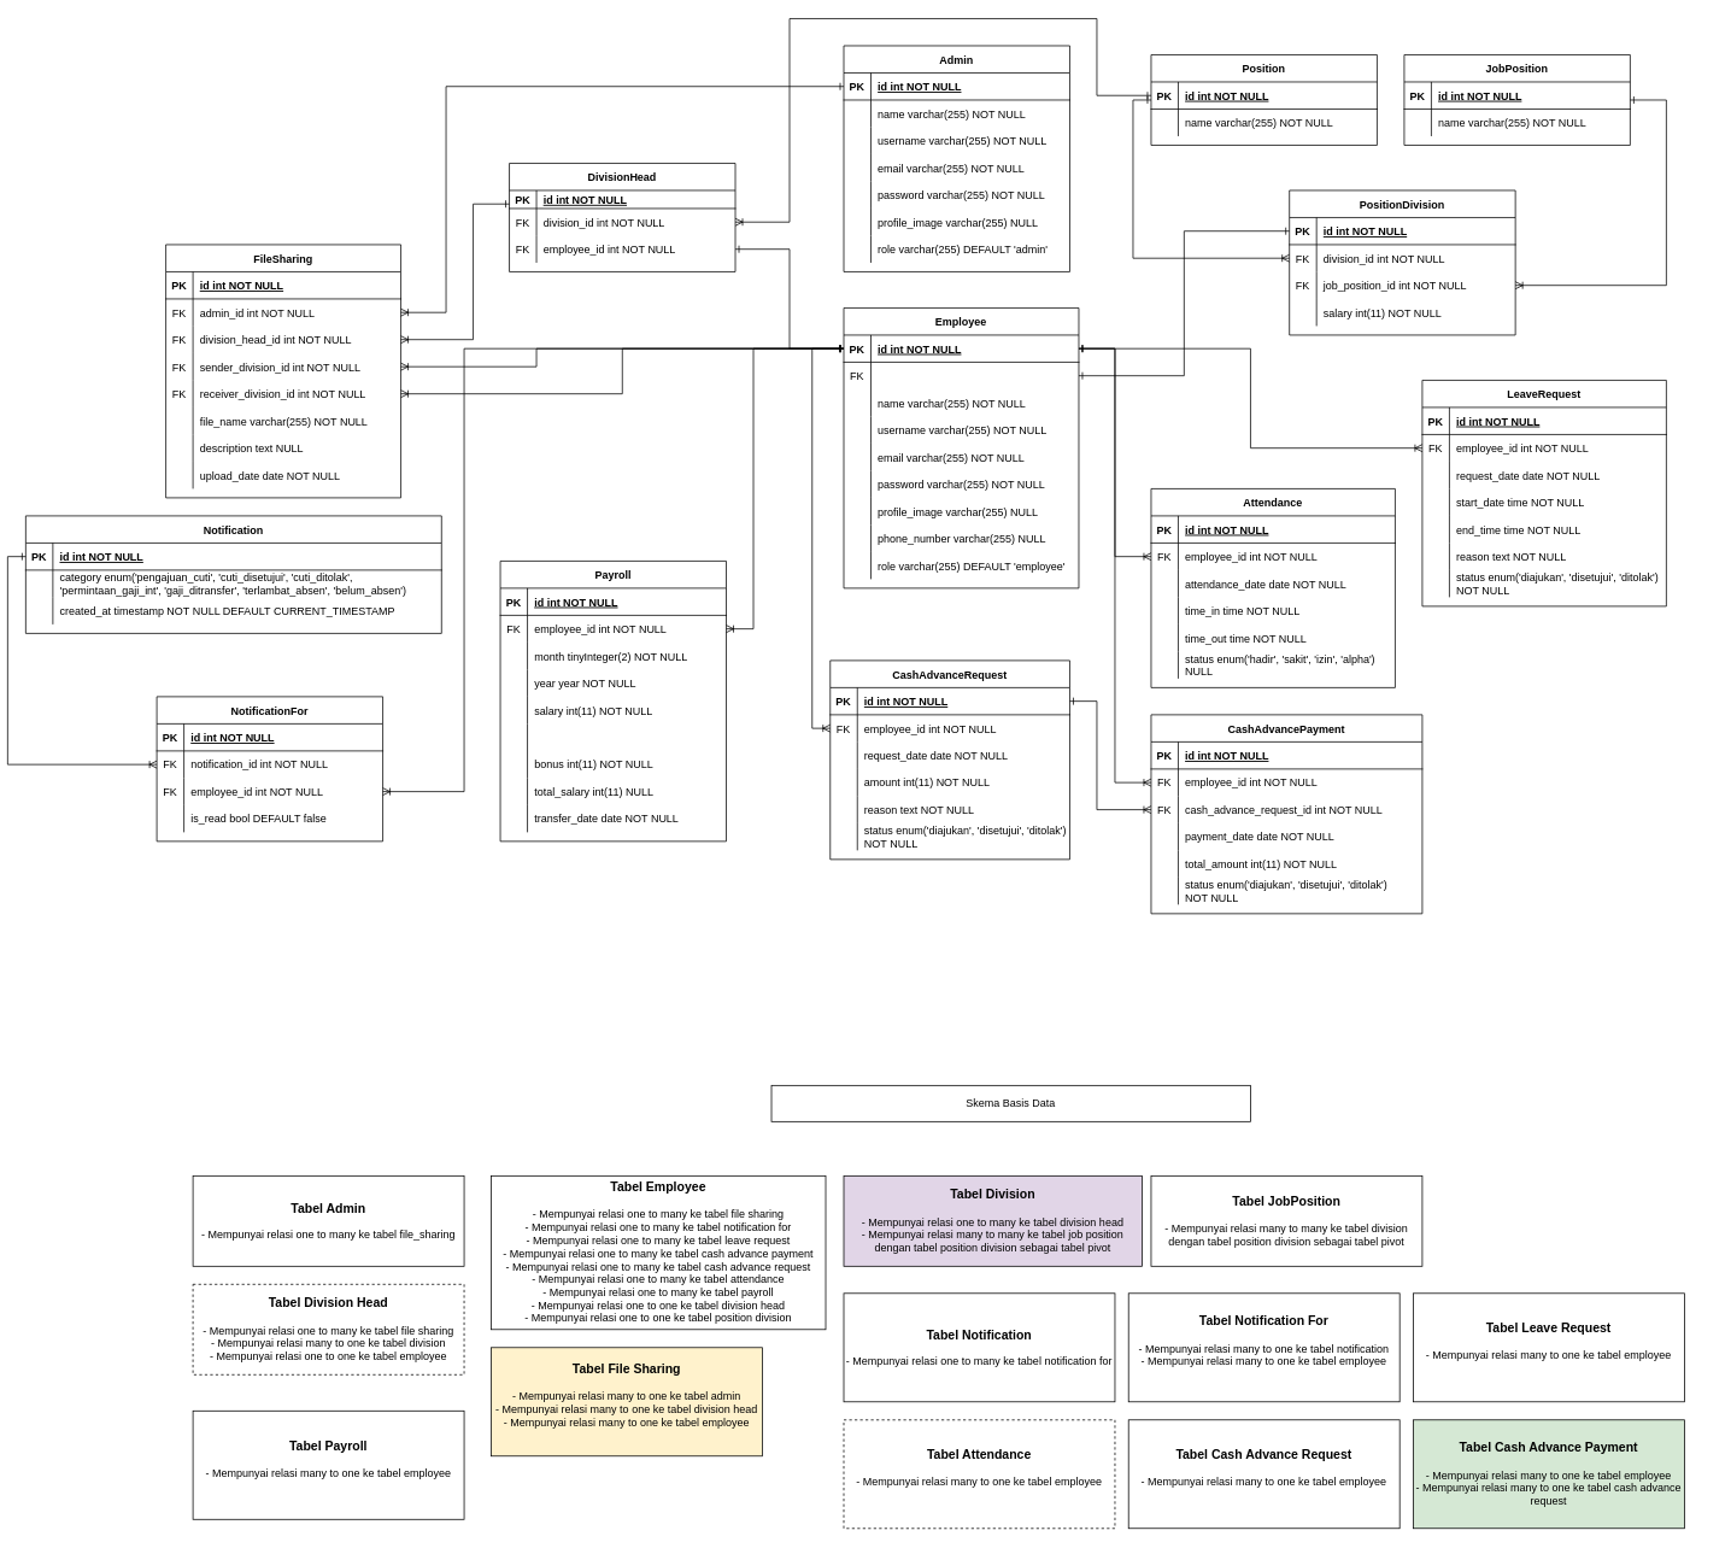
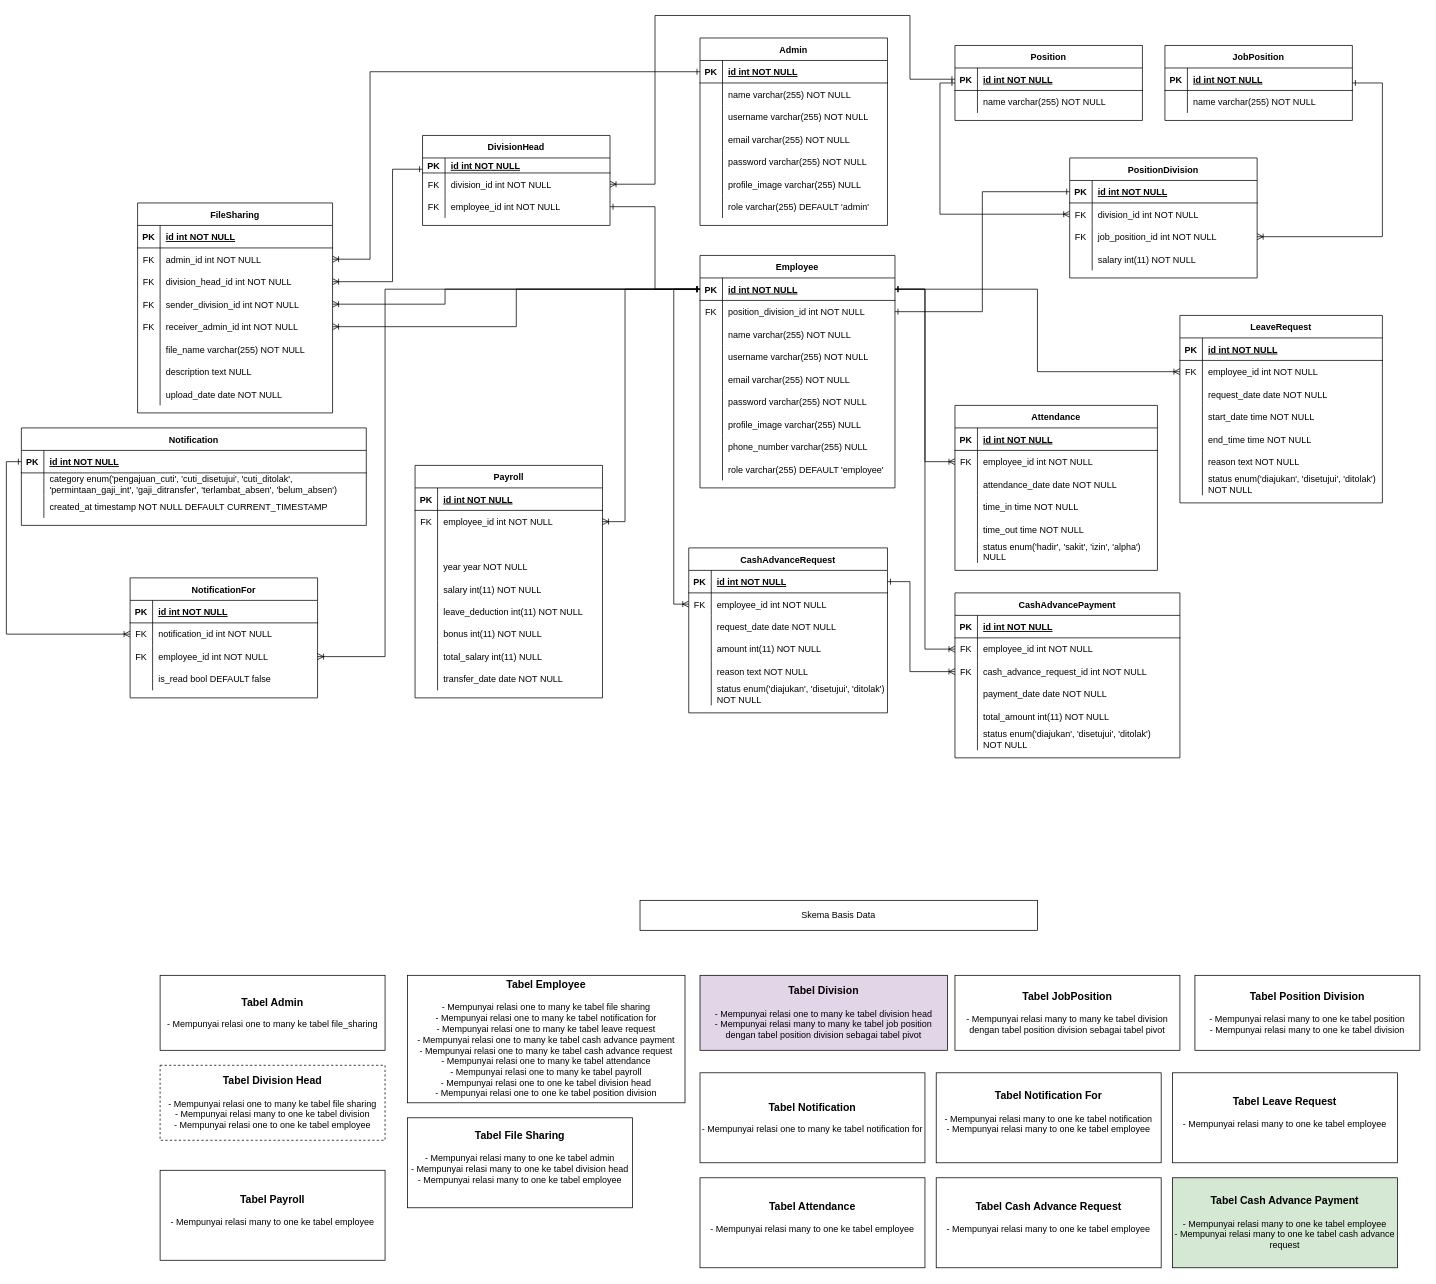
+ <mxCell id="78" value="position_division_id int NOT NULL" style="shape=partialRectangle;overflow=hidden;connectable=0;fillColor=none;top=0;left=0;bottom=0;right=0;align=left;spacingLeft=6;" vertex="1" parent="76"><mxGeometry x="30" width="230" height="30" as="geometry"><mxRectangle width="230" height="30" as="alternateBounds" /></mxGeometry></mxCell>
- <mxCell id="194" value="receiver_division_id int NOT NULL" style="shape=partialRectangle;overflow=hidden;connectable=0;fillColor=none;top=0;left=0;bottom=0;right=0;align=left;spacingLeft=6;" vertex="1" parent="192"><mxGeometry x="30" width="230" height="30" as="geometry"><mxRectangle width="230" height="30" as="alternateBounds" /></mxGeometry></mxCell>
+ <mxCell id="194" value="receiver_admin_id int NOT NULL" style="shape=partialRectangle;overflow=hidden;connectable=0;fillColor=none;top=0;left=0;bottom=0;right=0;align=left;spacingLeft=6;" vertex="1" parent="192"><mxGeometry x="30" width="230" height="30" as="geometry"><mxRectangle width="230" height="30" as="alternateBounds" /></mxGeometry></mxCell>
- <mxCell id="217" value="month tinyInteger(2) NOT NULL" style="shape=partialRectangle;overflow=hidden;connectable=0;fillColor=none;top=0;left=0;bottom=0;right=0;align=left;spacingLeft=6;" vertex="1" parent="215"><mxGeometry x="30" width="220" height="30" as="geometry"><mxRectangle width="220" height="30" as="alternateBounds" /></mxGeometry></mxCell>
+ <mxCell id="226" value="leave_deduction int(11) NOT NULL" style="shape=partialRectangle;overflow=hidden;connectable=0;fillColor=none;top=0;left=0;bottom=0;right=0;align=left;spacingLeft=6;" vertex="1" parent="224"><mxGeometry x="30" width="220" height="30" as="geometry"><mxRectangle width="220" height="30" as="alternateBounds" /></mxGeometry></mxCell>
+ <mxCell id="268" value="&lt;b&gt;&lt;font style=&quot;font-size: 14px;&quot;&gt;Tabel Position Division&lt;/font&gt;&lt;/b&gt;&lt;div&gt;&lt;br&gt;&lt;/div&gt;&lt;div&gt;- Mempunyai relasi many to one ke tabel position&lt;br&gt;&lt;/div&gt;&lt;div&gt;- Mempunyai relasi many to one ke tabel division&lt;/div&gt;" style="whiteSpace=wrap;html=1;align=center;" vertex="1" parent="1"><mxGeometry x="1585" y="1300" width="300" height="100" as="geometry" /></mxCell>
- <mxCell id="266" value="&lt;b&gt;&lt;font style=&quot;font-size: 14px;&quot;&gt;Tabel File Sharing&lt;/font&gt;&lt;/b&gt;&lt;div&gt;&lt;br&gt;&lt;/div&gt;&lt;div&gt;&lt;div&gt;- Mempunyai relasi&amp;nbsp;&lt;span style=&quot;background-color: transparent; color: light-dark(rgb(0, 0, 0), rgb(255, 255, 255));&quot;&gt;many to&amp;nbsp;&lt;/span&gt;&lt;span style=&quot;background-color: transparent; color: light-dark(rgb(0, 0, 0), rgb(255, 255, 255));&quot;&gt;one ke tabel admin&lt;/span&gt;&lt;/div&gt;&lt;div&gt;&lt;div&gt;- Mempunyai relasi&amp;nbsp;&lt;span style=&quot;background-color: transparent; color: light-dark(rgb(0, 0, 0), rgb(255, 255, 255));&quot;&gt;many to&amp;nbsp;&lt;/span&gt;&lt;span style=&quot;background-color: transparent; color: light-dark(rgb(0, 0, 0), rgb(255, 255, 255));&quot;&gt;one ke tabel division head&lt;/span&gt;&lt;/div&gt;&lt;div&gt;&lt;div&gt;- Mempunyai relasi&amp;nbsp;&lt;span style=&quot;background-color: transparent; color: light-dark(rgb(0, 0, 0), rgb(255, 255, 255));&quot;&gt;many to&amp;nbsp;&lt;/span&gt;&lt;span style=&quot;background-color: transparent; color: light-dark(rgb(0, 0, 0), rgb(255, 255, 255));&quot;&gt;one ke tabel employee&lt;/span&gt;&lt;/div&gt;&lt;div&gt;&lt;div&gt;&lt;span style=&quot;background-color: transparent; color: light-dark(rgb(0, 0, 0), rgb(255, 255, 255));&quot;&gt;&lt;br&gt;&lt;/span&gt;&lt;/div&gt;&lt;div&gt;&lt;/div&gt;&lt;/div&gt;&lt;div&gt;&lt;/div&gt;&lt;/div&gt;&lt;div&gt;&lt;/div&gt;&lt;/div&gt;&lt;div&gt;&lt;/div&gt;&lt;/div&gt;" style="whiteSpace=wrap;html=1;align=center;fillColor=#fff2cc;" vertex="1" parent="1"><mxGeometry x="535" y="1490" width="300" height="120" as="geometry" /></mxCell>
+ <mxCell id="266" value="&lt;b&gt;&lt;font style=&quot;font-size: 14px;&quot;&gt;Tabel File Sharing&lt;/font&gt;&lt;/b&gt;&lt;div&gt;&lt;br&gt;&lt;/div&gt;&lt;div&gt;&lt;div&gt;- Mempunyai relasi&amp;nbsp;&lt;span style=&quot;background-color: transparent; color: light-dark(rgb(0, 0, 0), rgb(255, 255, 255));&quot;&gt;many to&amp;nbsp;&lt;/span&gt;&lt;span style=&quot;background-color: transparent; color: light-dark(rgb(0, 0, 0), rgb(255, 255, 255));&quot;&gt;one ke tabel admin&lt;/span&gt;&lt;/div&gt;&lt;div&gt;&lt;div&gt;- Mempunyai relasi&amp;nbsp;&lt;span style=&quot;background-color: transparent; color: light-dark(rgb(0, 0, 0), rgb(255, 255, 255));&quot;&gt;many to&amp;nbsp;&lt;/span&gt;&lt;span style=&quot;background-color: transparent; color: light-dark(rgb(0, 0, 0), rgb(255, 255, 255));&quot;&gt;one ke tabel division head&lt;/span&gt;&lt;/div&gt;&lt;div&gt;&lt;div&gt;- Mempunyai relasi&amp;nbsp;&lt;span style=&quot;background-color: transparent; color: light-dark(rgb(0, 0, 0), rgb(255, 255, 255));&quot;&gt;many to&amp;nbsp;&lt;/span&gt;&lt;span style=&quot;background-color: transparent; color: light-dark(rgb(0, 0, 0), rgb(255, 255, 255));&quot;&gt;one ke tabel employee&lt;/span&gt;&lt;/div&gt;&lt;div&gt;&lt;div&gt;&lt;span style=&quot;background-color: transparent; color: light-dark(rgb(0, 0, 0), rgb(255, 255, 255));&quot;&gt;&lt;br&gt;&lt;/span&gt;&lt;/div&gt;&lt;div&gt;&lt;/div&gt;&lt;/div&gt;&lt;div&gt;&lt;/div&gt;&lt;/div&gt;&lt;div&gt;&lt;/div&gt;&lt;/div&gt;&lt;div&gt;&lt;/div&gt;&lt;/div&gt;" style="whiteSpace=wrap;html=1;align=center;" vertex="1" parent="1"><mxGeometry x="535" y="1490" width="300" height="120" as="geometry" /></mxCell>
- <mxCell id="272" value="&lt;b&gt;&lt;font style=&quot;font-size: 14px;&quot;&gt;Tabel Attendance&lt;/font&gt;&lt;/b&gt;&lt;div&gt;&lt;br&gt;&lt;/div&gt;&lt;div&gt;&lt;div&gt;- Mempunyai relasi&amp;nbsp;&lt;span style=&quot;background-color: transparent; color: light-dark(rgb(0, 0, 0), rgb(255, 255, 255));&quot;&gt;many to&amp;nbsp;&lt;/span&gt;&lt;span style=&quot;background-color: transparent; color: light-dark(rgb(0, 0, 0), rgb(255, 255, 255));&quot;&gt;one ke tabel employee&lt;/span&gt;&lt;/div&gt;&lt;div&gt;&lt;div&gt;&lt;div&gt;&lt;div&gt;&lt;span style=&quot;background-color: transparent; color: light-dark(rgb(0, 0, 0), rgb(255, 255, 255));&quot;&gt;&lt;br&gt;&lt;/span&gt;&lt;/div&gt;&lt;div&gt;&lt;/div&gt;&lt;/div&gt;&lt;div&gt;&lt;/div&gt;&lt;/div&gt;&lt;div&gt;&lt;/div&gt;&lt;/div&gt;&lt;div&gt;&lt;/div&gt;&lt;/div&gt;" style="whiteSpace=wrap;html=1;align=center;dashed=1;" vertex="1" parent="1"><mxGeometry x="925" y="1570" width="300" height="120" as="geometry" /></mxCell>
+ <mxCell id="272" value="&lt;b&gt;&lt;font style=&quot;font-size: 14px;&quot;&gt;Tabel Attendance&lt;/font&gt;&lt;/b&gt;&lt;div&gt;&lt;br&gt;&lt;/div&gt;&lt;div&gt;&lt;div&gt;- Mempunyai relasi&amp;nbsp;&lt;span style=&quot;background-color: transparent; color: light-dark(rgb(0, 0, 0), rgb(255, 255, 255));&quot;&gt;many to&amp;nbsp;&lt;/span&gt;&lt;span style=&quot;background-color: transparent; color: light-dark(rgb(0, 0, 0), rgb(255, 255, 255));&quot;&gt;one ke tabel employee&lt;/span&gt;&lt;/div&gt;&lt;div&gt;&lt;div&gt;&lt;div&gt;&lt;div&gt;&lt;span style=&quot;background-color: transparent; color: light-dark(rgb(0, 0, 0), rgb(255, 255, 255));&quot;&gt;&lt;br&gt;&lt;/span&gt;&lt;/div&gt;&lt;div&gt;&lt;/div&gt;&lt;/div&gt;&lt;div&gt;&lt;/div&gt;&lt;/div&gt;&lt;div&gt;&lt;/div&gt;&lt;/div&gt;&lt;div&gt;&lt;/div&gt;&lt;/div&gt;" style="whiteSpace=wrap;html=1;align=center;" vertex="1" parent="1"><mxGeometry x="925" y="1570" width="300" height="120" as="geometry" /></mxCell>
